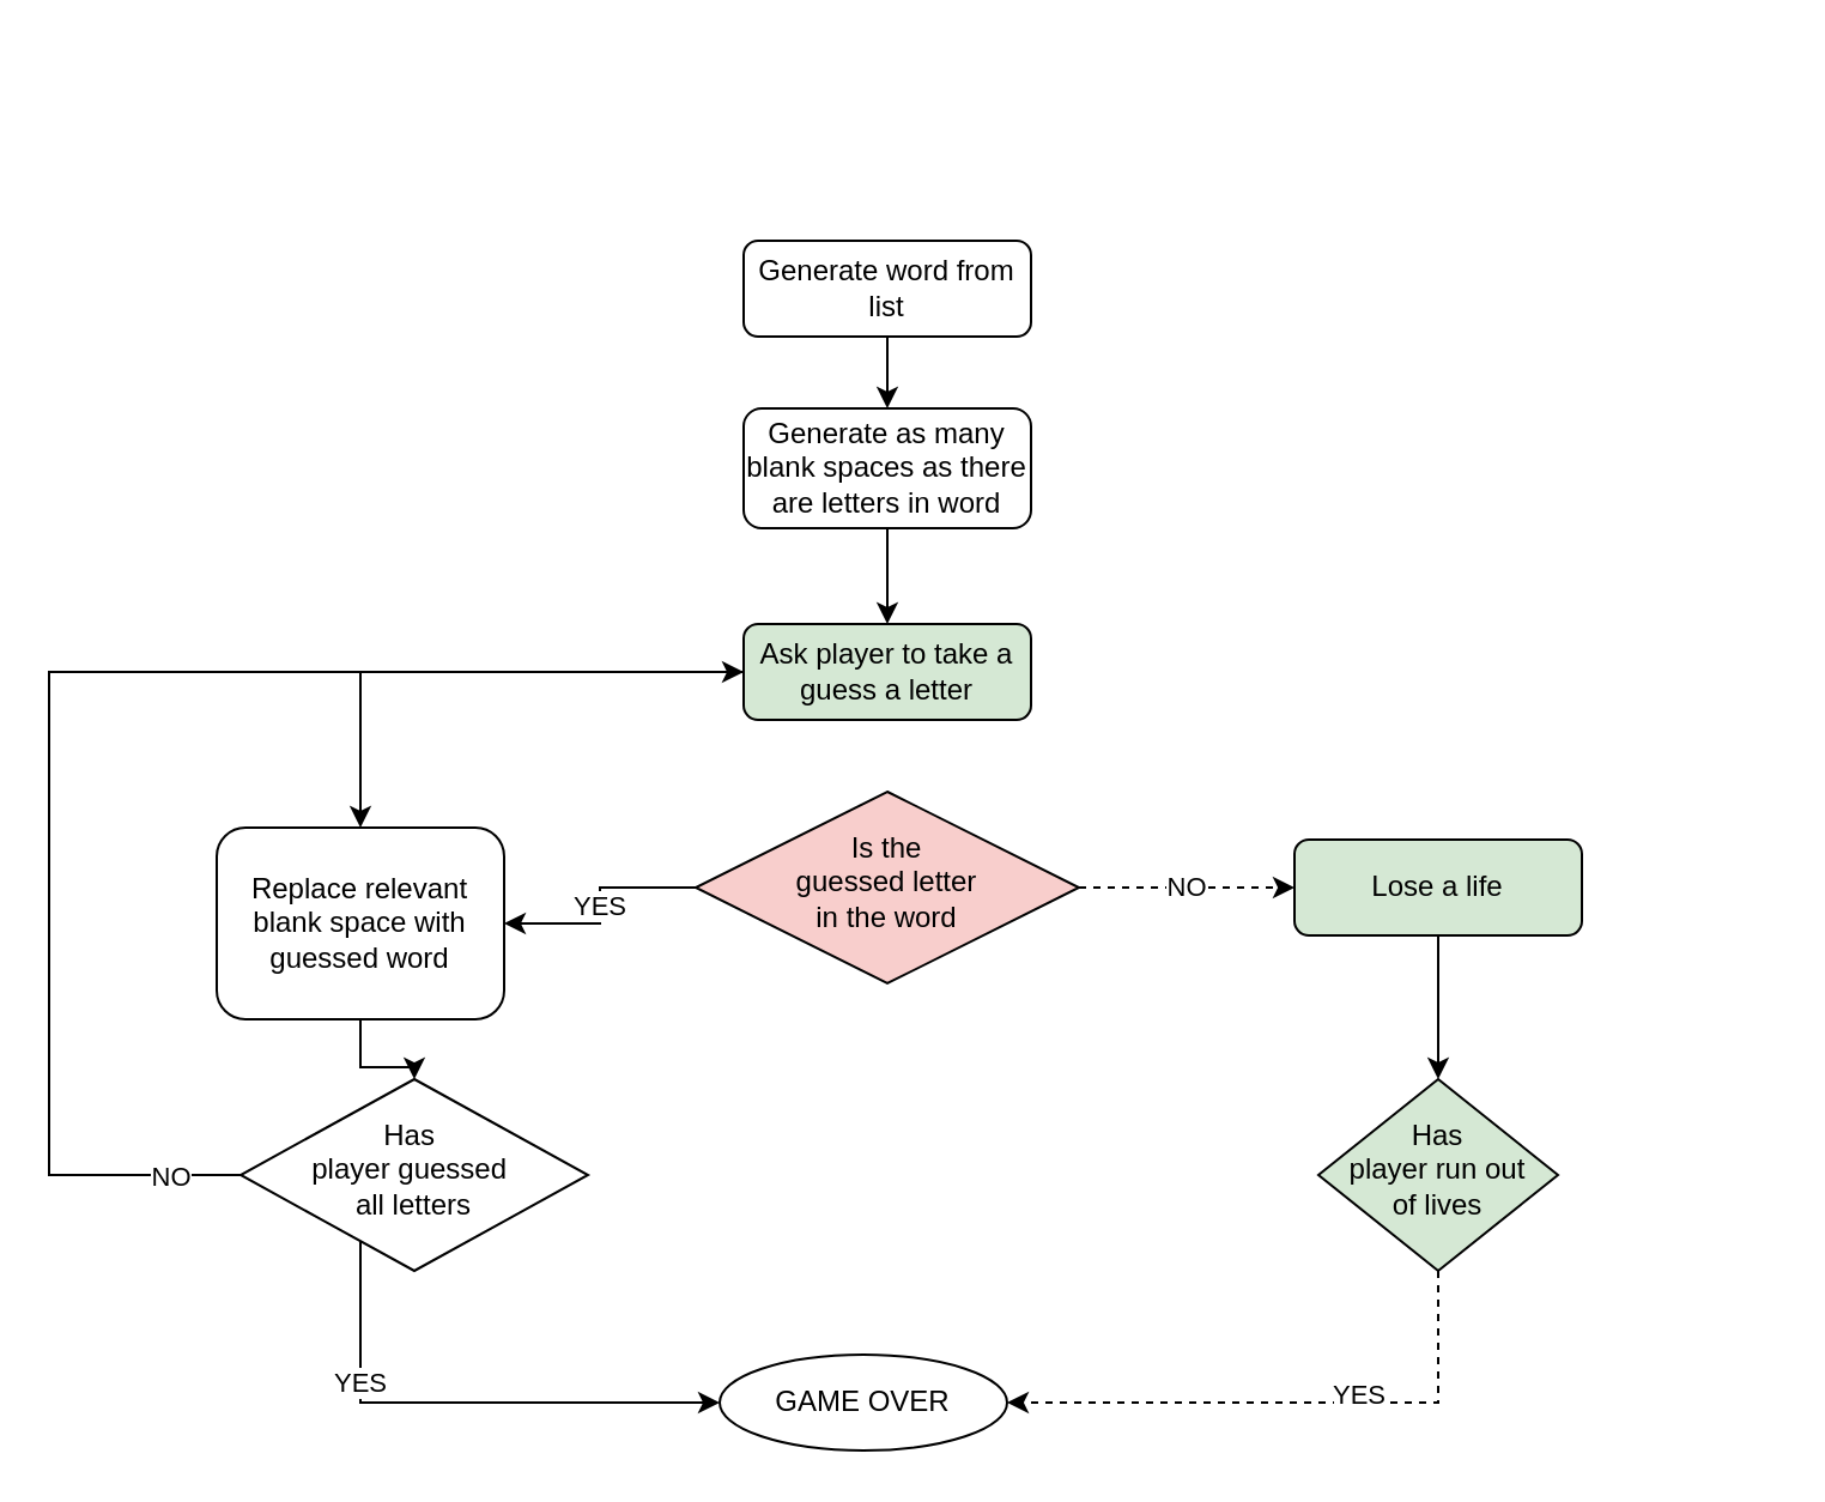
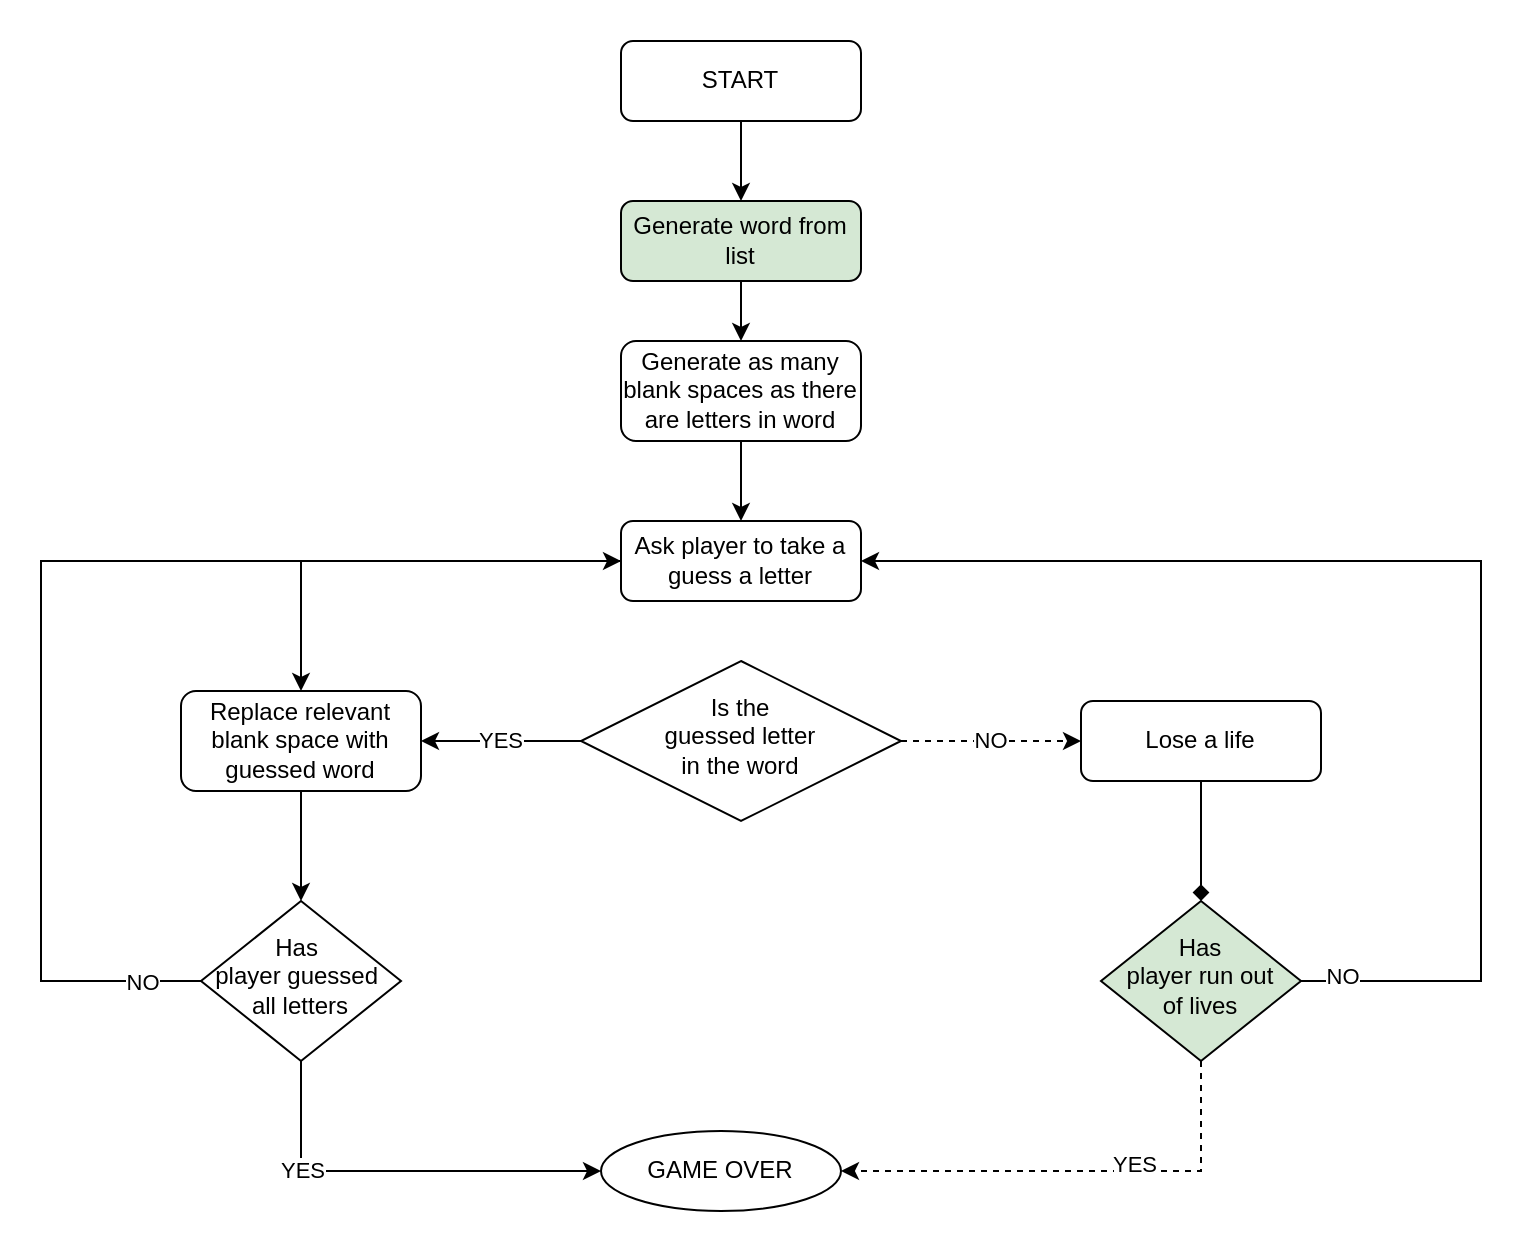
+ <mxCell id="21" value="START" style="rounded=1;whiteSpace=wrap;html=1;fontSize=12;glass=0;strokeWidth=1;shadow=0;direction=west;" vertex="1" parent="1"><mxGeometry x="310" y="20" width="120" height="40" as="geometry" /></mxCell>
+ <mxCell id="20" value="" style="edgeStyle=orthogonalEdgeStyle;rounded=0;orthogonalLoop=1;jettySize=auto;html=1;" edge="1" parent="1" source="21" target="19"><mxGeometry relative="1" as="geometry" /></mxCell>
- <mxCell id="19" value="Generate word from list" style="rounded=1;whiteSpace=wrap;html=1;fontSize=12;glass=0;strokeWidth=1;shadow=0;direction=west;" vertex="1" parent="1"><mxGeometry x="310" y="100" width="120" height="40" as="geometry" /></mxCell>
+ <mxCell id="19" value="Generate word from list" style="rounded=1;whiteSpace=wrap;html=1;fontSize=12;glass=0;strokeWidth=1;shadow=0;direction=west;fillColor=#d5e8d4;" vertex="1" parent="1"><mxGeometry x="310" y="100" width="120" height="40" as="geometry" /></mxCell>
- <mxCell id="17" value="Ask player to take a guess a letter" style="rounded=1;whiteSpace=wrap;html=1;fontSize=12;glass=0;strokeWidth=1;shadow=0;fillColor=#d5e8d4;" parent="1" vertex="1"><mxGeometry x="310" y="260" width="120" height="40" as="geometry" /></mxCell>
+ <mxCell id="17" value="Ask player to take a guess a letter" style="rounded=1;whiteSpace=wrap;html=1;fontSize=12;glass=0;strokeWidth=1;shadow=0;" parent="1" vertex="1"><mxGeometry x="310" y="260" width="120" height="40" as="geometry" /></mxCell>
+ <mxCell id="11" style="edgeStyle=orthogonalEdgeStyle;rounded=0;orthogonalLoop=1;jettySize=auto;html=1;entryX=1;entryY=0.5;entryDx=0;entryDy=0;" edge="1" parent="1" source="13" target="17"><mxGeometry relative="1" as="geometry"><Array as="points"><mxPoint x="740" y="490" /><mxPoint x="740" y="280" /></Array></mxGeometry></mxCell>
+ <mxCell id="12" value="NO" style="edgeLabel;html=1;align=center;verticalAlign=middle;resizable=0;points=[];" vertex="1" connectable="0" parent="11"><mxGeometry x="-0.933" y="3" relative="1" as="geometry"><mxPoint as="offset" /></mxGeometry></mxCell>
- <mxCell id="6" value="Is the &lt;br&gt;guessed letter &lt;br&gt;in the word" style="rhombus;whiteSpace=wrap;html=1;shadow=0;fontFamily=Helvetica;fontSize=12;align=center;strokeWidth=1;spacing=6;spacingTop=-4;fillColor=#f8cecc;" parent="1" vertex="1"><mxGeometry x="290" y="330" width="160" height="80" as="geometry" /></mxCell>
+ <mxCell id="6" value="Is the &lt;br&gt;guessed letter &lt;br&gt;in the word" style="rhombus;whiteSpace=wrap;html=1;shadow=0;fontFamily=Helvetica;fontSize=12;align=center;strokeWidth=1;spacing=6;spacingTop=-4;" parent="1" vertex="1"><mxGeometry x="290" y="330" width="160" height="80" as="geometry" /></mxCell>
- <mxCell id="8" value="Lose a life" style="rounded=1;whiteSpace=wrap;html=1;fontSize=12;glass=0;strokeWidth=1;shadow=0;fillColor=#d5e8d4;" parent="1" vertex="1"><mxGeometry x="540" y="350" width="120" height="40" as="geometry" /></mxCell>
+ <mxCell id="8" value="Lose a life" style="rounded=1;whiteSpace=wrap;html=1;fontSize=12;glass=0;strokeWidth=1;shadow=0;" parent="1" vertex="1"><mxGeometry x="540" y="350" width="120" height="40" as="geometry" /></mxCell>
- <mxCell id="15" value="Replace relevant blank space with guessed word" style="rounded=1;whiteSpace=wrap;html=1;fontSize=12;glass=0;strokeWidth=1;shadow=0;" parent="1" vertex="1"><mxGeometry x="90" y="345" width="120" height="80" as="geometry" /></mxCell>
+ <mxCell id="15" value="Replace relevant blank space with guessed word" style="rounded=1;whiteSpace=wrap;html=1;fontSize=12;glass=0;strokeWidth=1;shadow=0;" parent="1" vertex="1"><mxGeometry x="90" y="345" width="120" height="50" as="geometry" /></mxCell>
- <mxCell id="7" value="" style="edgeStyle=orthogonalEdgeStyle;rounded=0;orthogonalLoop=1;jettySize=auto;html=1;" edge="1" parent="1" source="8" target="13"><mxGeometry relative="1" as="geometry" /></mxCell>
+ <mxCell id="7" value="" style="edgeStyle=orthogonalEdgeStyle;rounded=0;orthogonalLoop=1;jettySize=auto;html=1;endArrow=diamond;" edge="1" parent="1" source="8" target="13"><mxGeometry relative="1" as="geometry" /></mxCell>
- <mxCell id="25" value="Has&amp;nbsp;&lt;br&gt;player guessed&amp;nbsp;&lt;br&gt;all letters" style="rhombus;whiteSpace=wrap;html=1;shadow=0;fontFamily=Helvetica;fontSize=12;align=center;strokeWidth=1;spacing=6;spacingTop=-4;" vertex="1" parent="1"><mxGeometry x="100" y="450" width="145" height="80" as="geometry" /></mxCell>
+ <mxCell id="25" value="Has&amp;nbsp;&lt;br&gt;player guessed&amp;nbsp;&lt;br&gt;all letters" style="rhombus;whiteSpace=wrap;html=1;shadow=0;fontFamily=Helvetica;fontSize=12;align=center;strokeWidth=1;spacing=6;spacingTop=-4;" vertex="1" parent="1"><mxGeometry x="100" y="450" width="100" height="80" as="geometry" /></mxCell>
